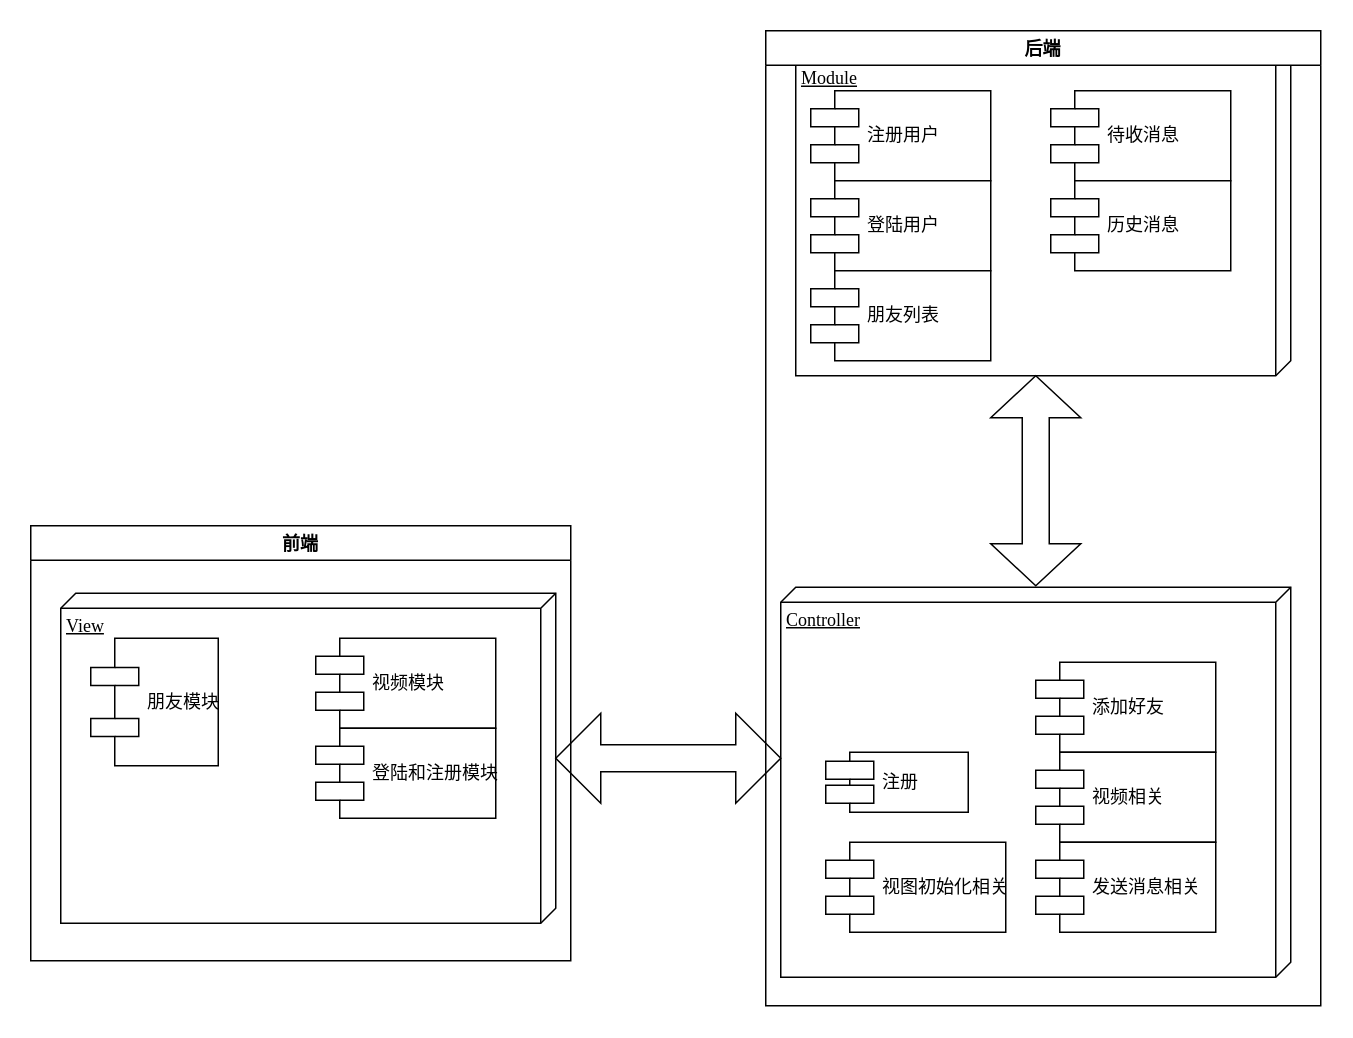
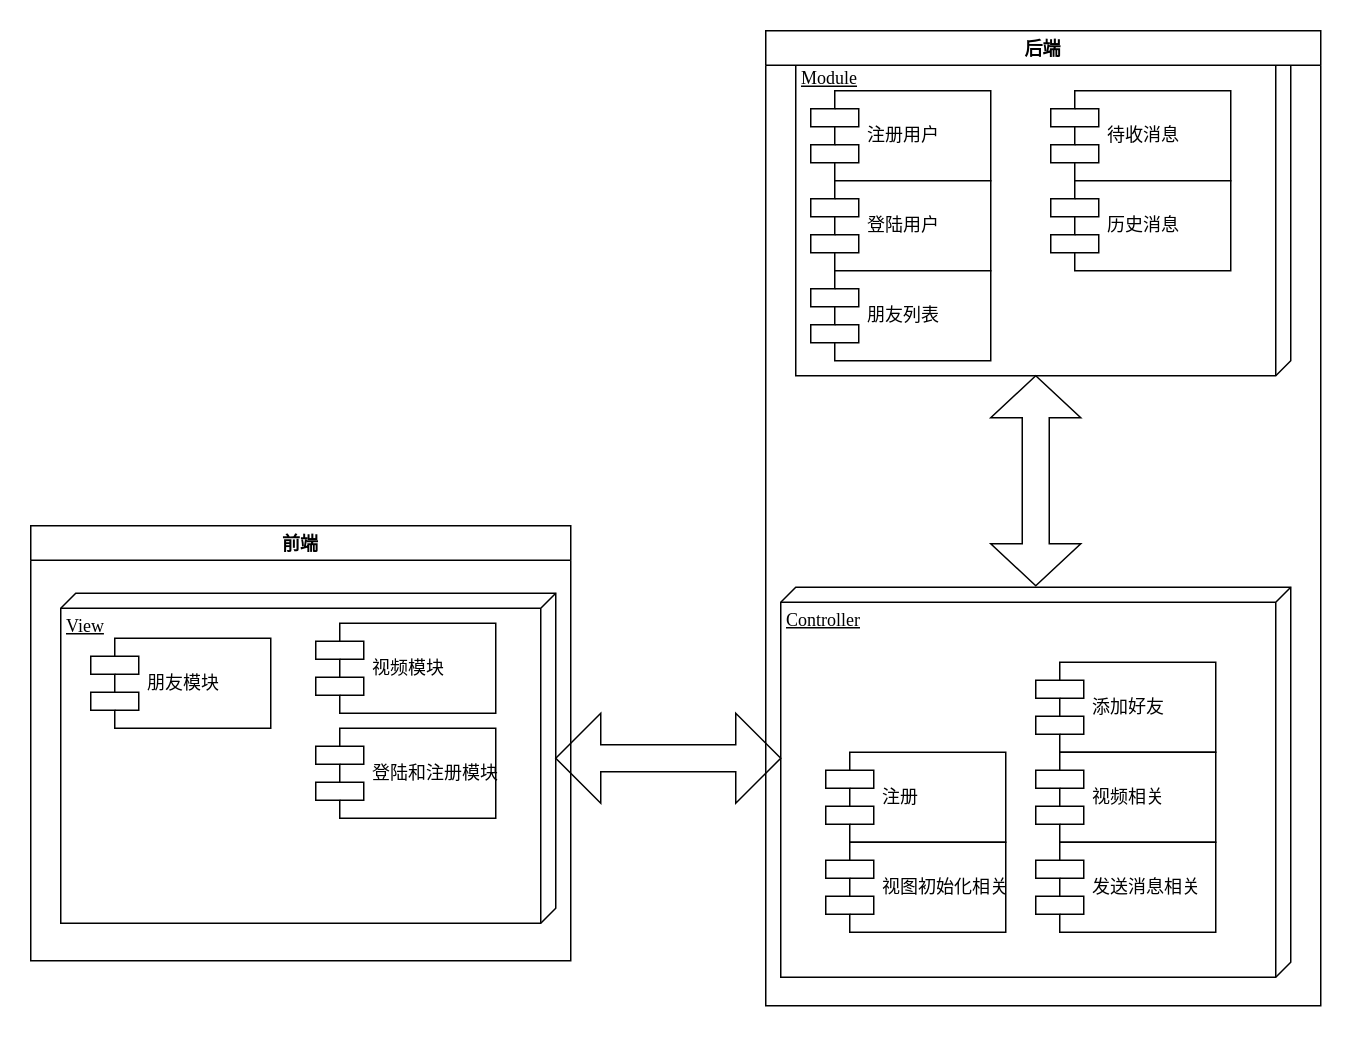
- <mxCell id="6" value="视频模块" style="shape=component;align=left;spacingLeft=36;rounded=0;shadow=0;comic=0;labelBackgroundColor=none;strokeWidth=1;fontFamily=Verdana;fontSize=12;html=1;" vertex="1" parent="1"><mxGeometry x="210" y="425" width="120" height="60" as="geometry" /></mxCell>
+ <mxCell id="6" value="视频模块" style="shape=component;align=left;spacingLeft=36;rounded=0;shadow=0;comic=0;labelBackgroundColor=none;strokeWidth=1;fontFamily=Verdana;fontSize=12;html=1;" vertex="1" parent="1"><mxGeometry x="210" y="415" width="120" height="60" as="geometry" /></mxCell>
- <mxCell id="5" value="朋友模块" style="shape=component;align=left;spacingLeft=36;rounded=0;shadow=0;comic=0;labelBackgroundColor=none;strokeWidth=1;fontFamily=Verdana;fontSize=12;html=1;" parent="1" vertex="1"><mxGeometry x="60" y="425" width="85" height="85" as="geometry" /></mxCell>
+ <mxCell id="5" value="朋友模块" style="shape=component;align=left;spacingLeft=36;rounded=0;shadow=0;comic=0;labelBackgroundColor=none;strokeWidth=1;fontFamily=Verdana;fontSize=12;html=1;" parent="1" vertex="1"><mxGeometry x="60" y="425" width="120" height="60" as="geometry" /></mxCell>
- <mxCell id="8" value="注册" style="shape=component;align=left;spacingLeft=36;rounded=0;shadow=0;comic=0;labelBackgroundColor=none;strokeWidth=1;fontFamily=Verdana;fontSize=12;html=1;" vertex="1" parent="1"><mxGeometry x="550" y="501" width="95" height="40" as="geometry" /></mxCell>
+ <mxCell id="8" value="注册" style="shape=component;align=left;spacingLeft=36;rounded=0;shadow=0;comic=0;labelBackgroundColor=none;strokeWidth=1;fontFamily=Verdana;fontSize=12;html=1;" vertex="1" parent="1"><mxGeometry x="550" y="501" width="120" height="60" as="geometry" /></mxCell>
